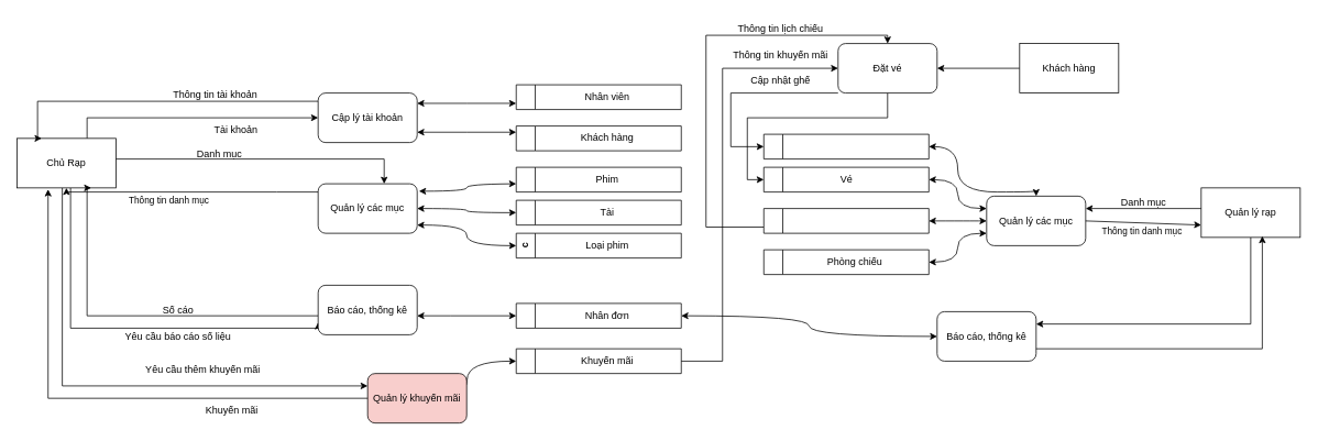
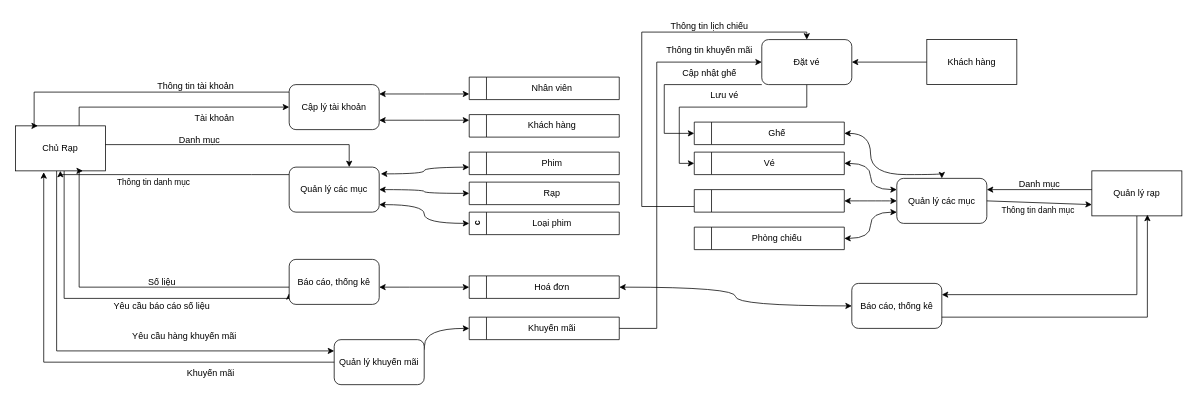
+ <mxCell id="73" value="Lưu vé" style="text;html=1;align=center;verticalAlign=middle;resizable=0;points=[];autosize=1;strokeColor=none;fillColor=none;" vertex="1" parent="1"><mxGeometry x="935" y="112" width="60" height="30" as="geometry" /></mxCell>
+ <mxCell id="71" value="Ghế" style="text;html=1;align=center;verticalAlign=middle;resizable=0;points=[];autosize=1;strokeColor=none;fillColor=none;" vertex="1" parent="70"><mxGeometry x="85" width="50" height="30" as="geometry" /></mxCell>
- <mxCell id="29" value="Tài" style="text;html=1;align=center;verticalAlign=middle;resizable=0;points=[];autosize=1;strokeColor=none;fillColor=none;" vertex="1" parent="28"><mxGeometry x="85" width="50" height="30" as="geometry" /></mxCell>
+ <mxCell id="29" value="Rạp" style="text;html=1;align=center;verticalAlign=middle;resizable=0;points=[];autosize=1;strokeColor=none;fillColor=none;" vertex="1" parent="28"><mxGeometry x="85" width="50" height="30" as="geometry" /></mxCell>
- <mxCell id="54" value="Số cáo" style="text;html=1;align=center;verticalAlign=middle;resizable=0;points=[];autosize=1;strokeColor=none;fillColor=none;" vertex="1" parent="1"><mxGeometry x="185" y="360" width="60" height="30" as="geometry" /></mxCell>
+ <mxCell id="54" value="Số liệu" style="text;html=1;align=center;verticalAlign=middle;resizable=0;points=[];autosize=1;strokeColor=none;fillColor=none;" vertex="1" parent="1"><mxGeometry x="185" y="360" width="60" height="30" as="geometry" /></mxCell>
- <mxCell id="37" value="Nhân đơn" style="text;html=1;align=center;verticalAlign=middle;resizable=0;points=[];autosize=1;strokeColor=none;fillColor=none;" vertex="1" parent="36"><mxGeometry x="75" width="70" height="30" as="geometry" /></mxCell>
+ <mxCell id="37" value="Hoá đơn" style="text;html=1;align=center;verticalAlign=middle;resizable=0;points=[];autosize=1;strokeColor=none;fillColor=none;" vertex="1" parent="36"><mxGeometry x="75" width="70" height="30" as="geometry" /></mxCell>
- <mxCell id="50" value="Yêu cầu thêm khuyến mãi" style="text;html=1;align=center;verticalAlign=middle;resizable=0;points=[];autosize=1;strokeColor=none;fillColor=none;" vertex="1" parent="1"><mxGeometry x="165" y="432" width="160" height="30" as="geometry" /></mxCell>
+ <mxCell id="50" value="Yêu cầu hàng khuyến mãi" style="text;html=1;align=center;verticalAlign=middle;resizable=0;points=[];autosize=1;strokeColor=none;fillColor=none;" vertex="1" parent="1"><mxGeometry x="165" y="432" width="160" height="30" as="geometry" /></mxCell>
- <mxCell id="23" value="Quản lý khuyến mãi" style="rounded=1;whiteSpace=wrap;html=1;fillColor=#f8cecc;" vertex="1" parent="1"><mxGeometry x="445" y="452" width="120" height="60" as="geometry" /></mxCell>
+ <mxCell id="23" value="Quản lý khuyến mãi" style="rounded=1;whiteSpace=wrap;html=1;" vertex="1" parent="1"><mxGeometry x="445" y="452" width="120" height="60" as="geometry" /></mxCell>
